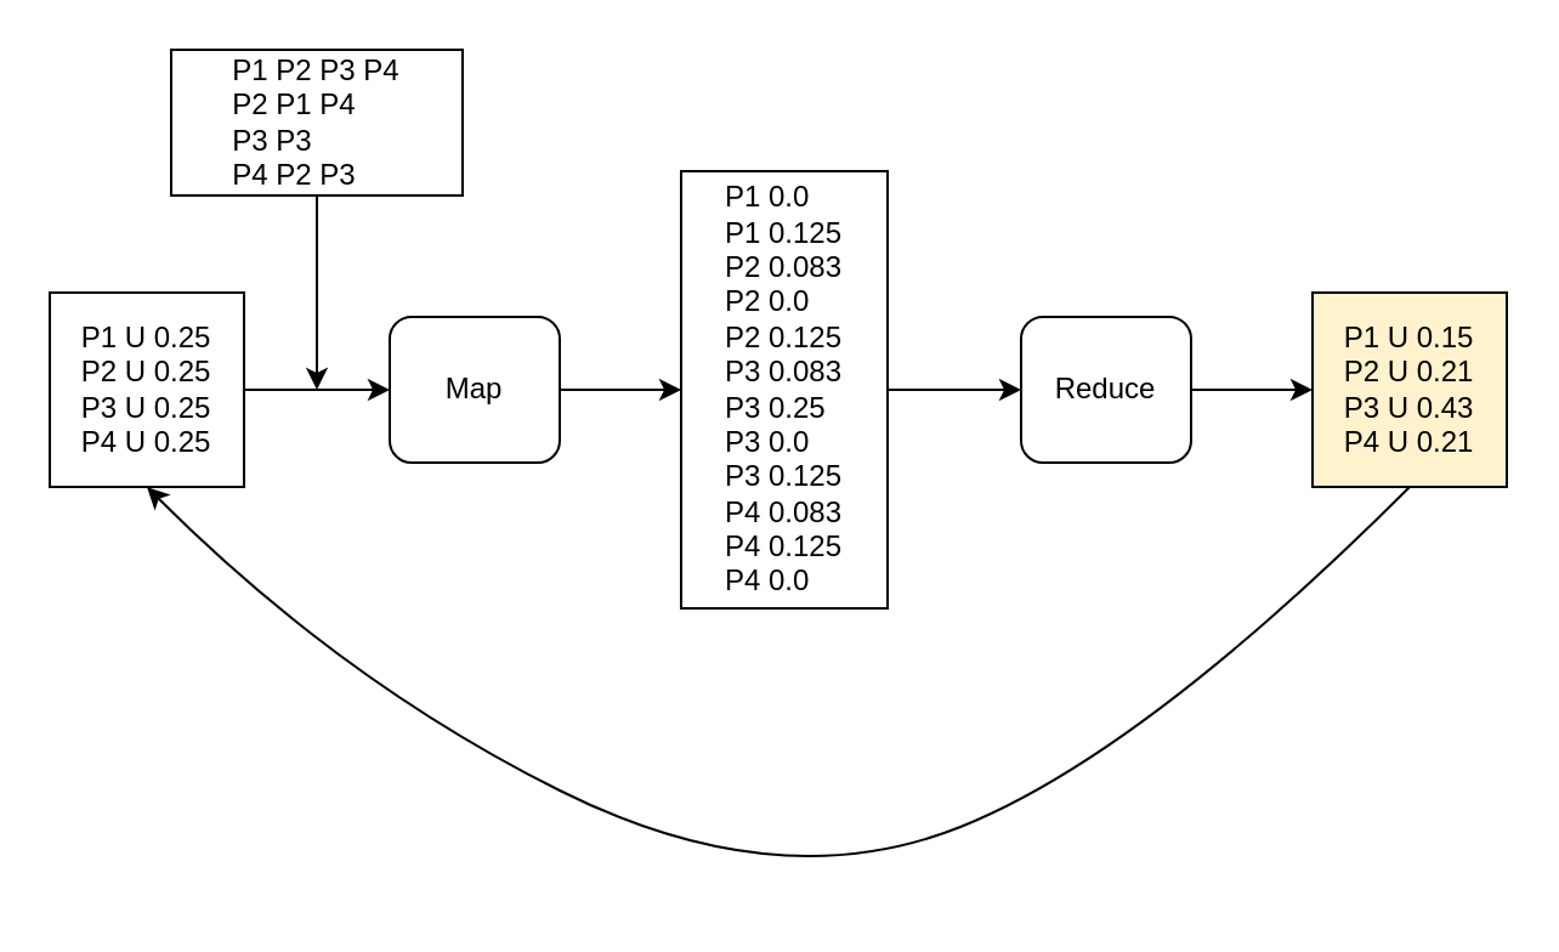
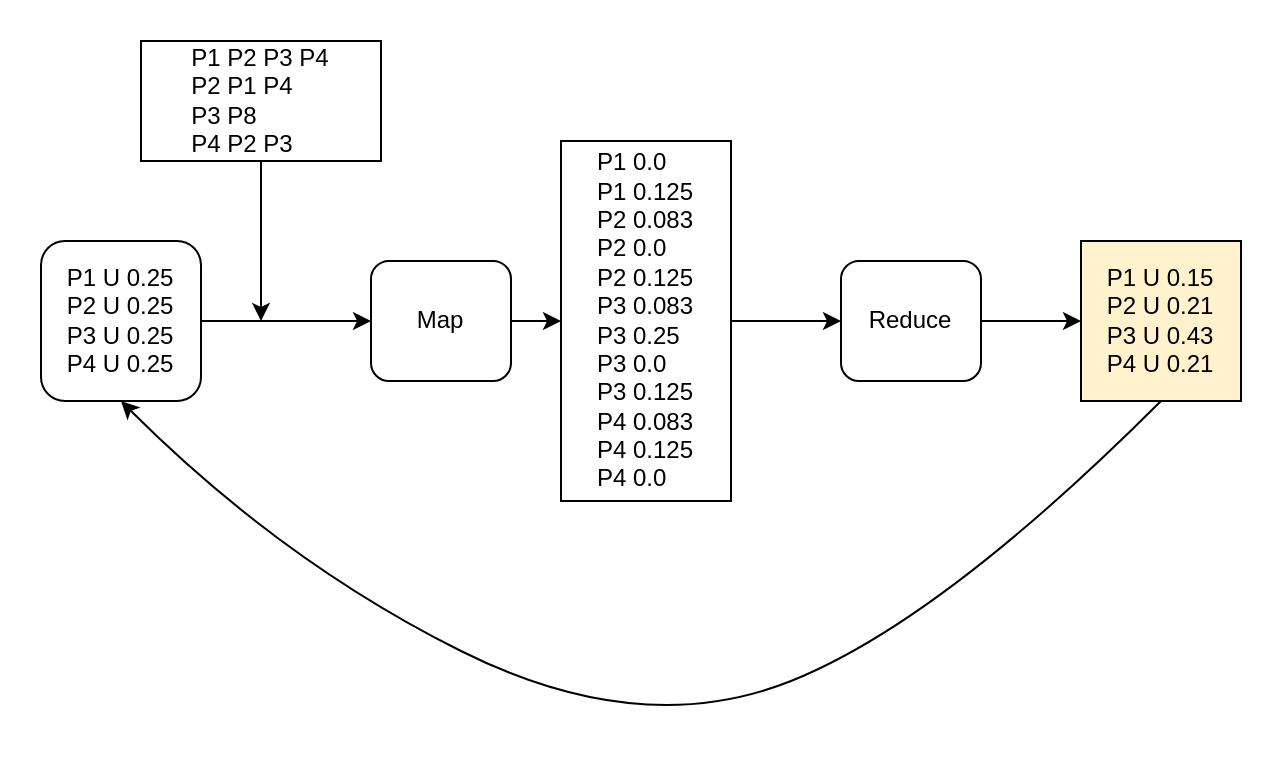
- <mxCell id="6" value="&lt;div style=&quot;text-align: left;&quot;&gt;&lt;span style=&quot;background-color: initial;&quot;&gt;P1 P2 P3 P4&lt;/span&gt;&lt;/div&gt;&lt;div style=&quot;text-align: left;&quot;&gt;&lt;span style=&quot;background-color: initial;&quot;&gt;P2 P1 P4&lt;/span&gt;&lt;/div&gt;&lt;div style=&quot;text-align: left;&quot;&gt;&lt;span style=&quot;background-color: initial;&quot;&gt;P3 P3&lt;/span&gt;&lt;/div&gt;&lt;div style=&quot;text-align: left;&quot;&gt;&lt;span style=&quot;background-color: initial;&quot;&gt;P4 P2 P3&lt;/span&gt;&lt;/div&gt;" style="rounded=0;whiteSpace=wrap;html=1;" vertex="1" parent="1"><mxGeometry x="70" y="20" width="120" height="60" as="geometry" /></mxCell>
+ <mxCell id="6" value="&lt;div style=&quot;text-align: left;&quot;&gt;&lt;span style=&quot;background-color: initial;&quot;&gt;P1 P2 P3 P4&lt;/span&gt;&lt;/div&gt;&lt;div style=&quot;text-align: left;&quot;&gt;&lt;span style=&quot;background-color: initial;&quot;&gt;P2 P1 P4&lt;/span&gt;&lt;/div&gt;&lt;div style=&quot;text-align: left;&quot;&gt;&lt;span style=&quot;background-color: initial;&quot;&gt;P3 P8&lt;/span&gt;&lt;/div&gt;&lt;div style=&quot;text-align: left;&quot;&gt;&lt;span style=&quot;background-color: initial;&quot;&gt;P4 P2 P3&lt;/span&gt;&lt;/div&gt;" style="rounded=0;whiteSpace=wrap;html=1;" vertex="1" parent="1"><mxGeometry x="70" y="20" width="120" height="60" as="geometry" /></mxCell>
- <mxCell id="2" value="P1 U 0.25&lt;br&gt;P2 U 0.25&lt;br&gt;P3 U 0.25&lt;br&gt;P4 U 0.25" style="whiteSpace=wrap;html=1;aspect=fixed;" vertex="1" parent="1"><mxGeometry x="20" y="120" width="80" height="80" as="geometry" /></mxCell>
+ <mxCell id="2" value="P1 U 0.25&lt;br&gt;P2 U 0.25&lt;br&gt;P3 U 0.25&lt;br&gt;P4 U 0.25" style="whiteSpace=wrap;html=1;aspect=fixed;rounded=1;" vertex="1" parent="1"><mxGeometry x="20" y="120" width="80" height="80" as="geometry" /></mxCell>
- <mxCell id="3" value="Map" style="rounded=1;whiteSpace=wrap;html=1;" vertex="1" parent="1"><mxGeometry x="160" y="130" width="70" height="60" as="geometry" /></mxCell>
+ <mxCell id="3" value="Map" style="rounded=1;whiteSpace=wrap;html=1;" vertex="1" parent="1"><mxGeometry x="185" y="130" width="70" height="60" as="geometry" /></mxCell>
